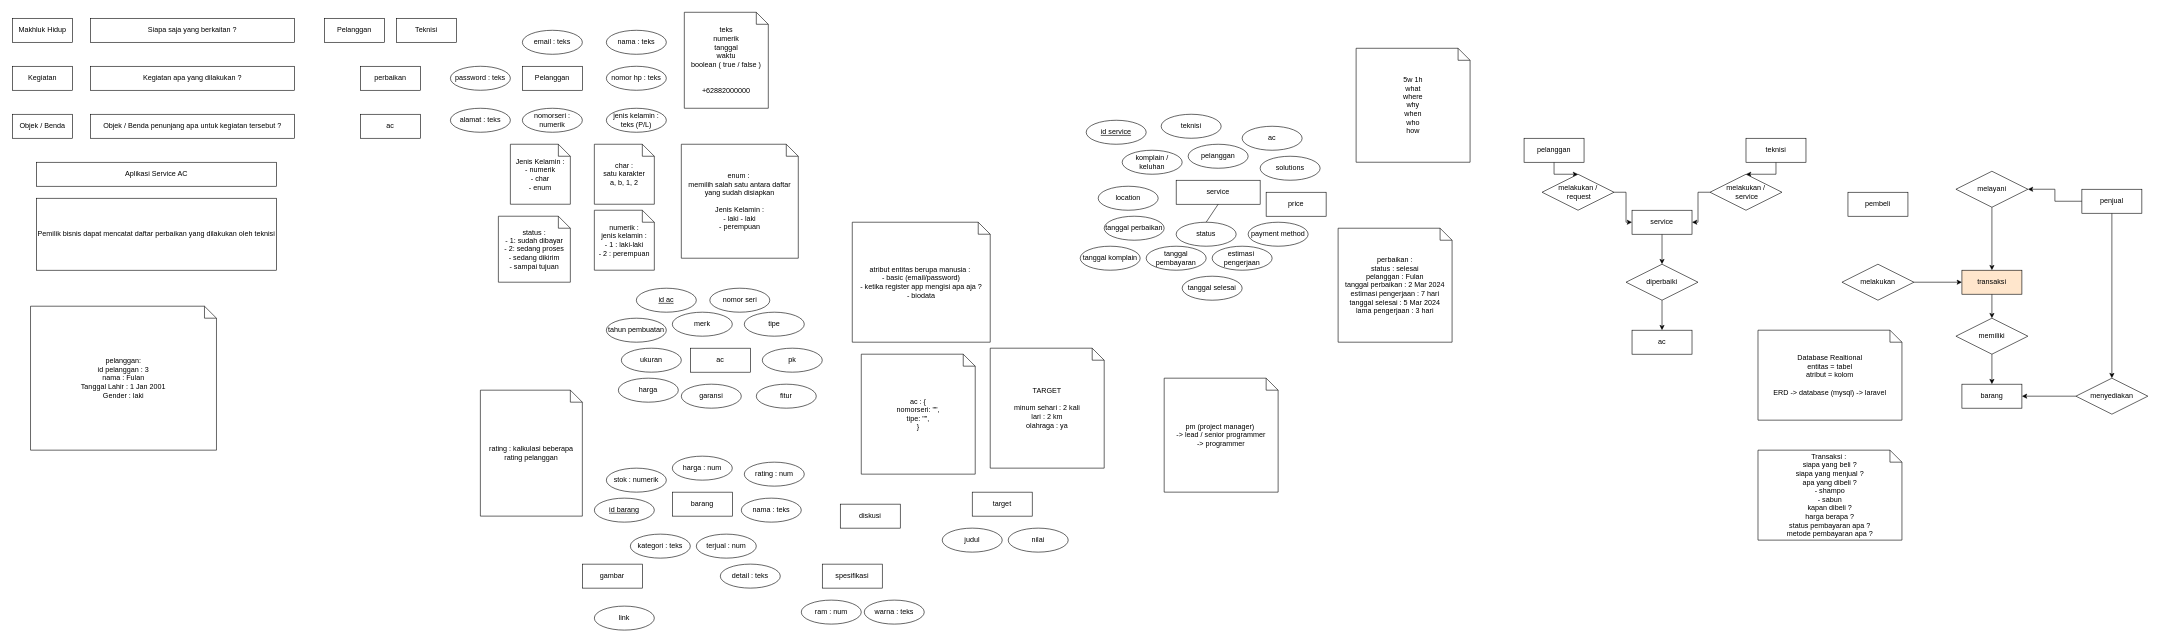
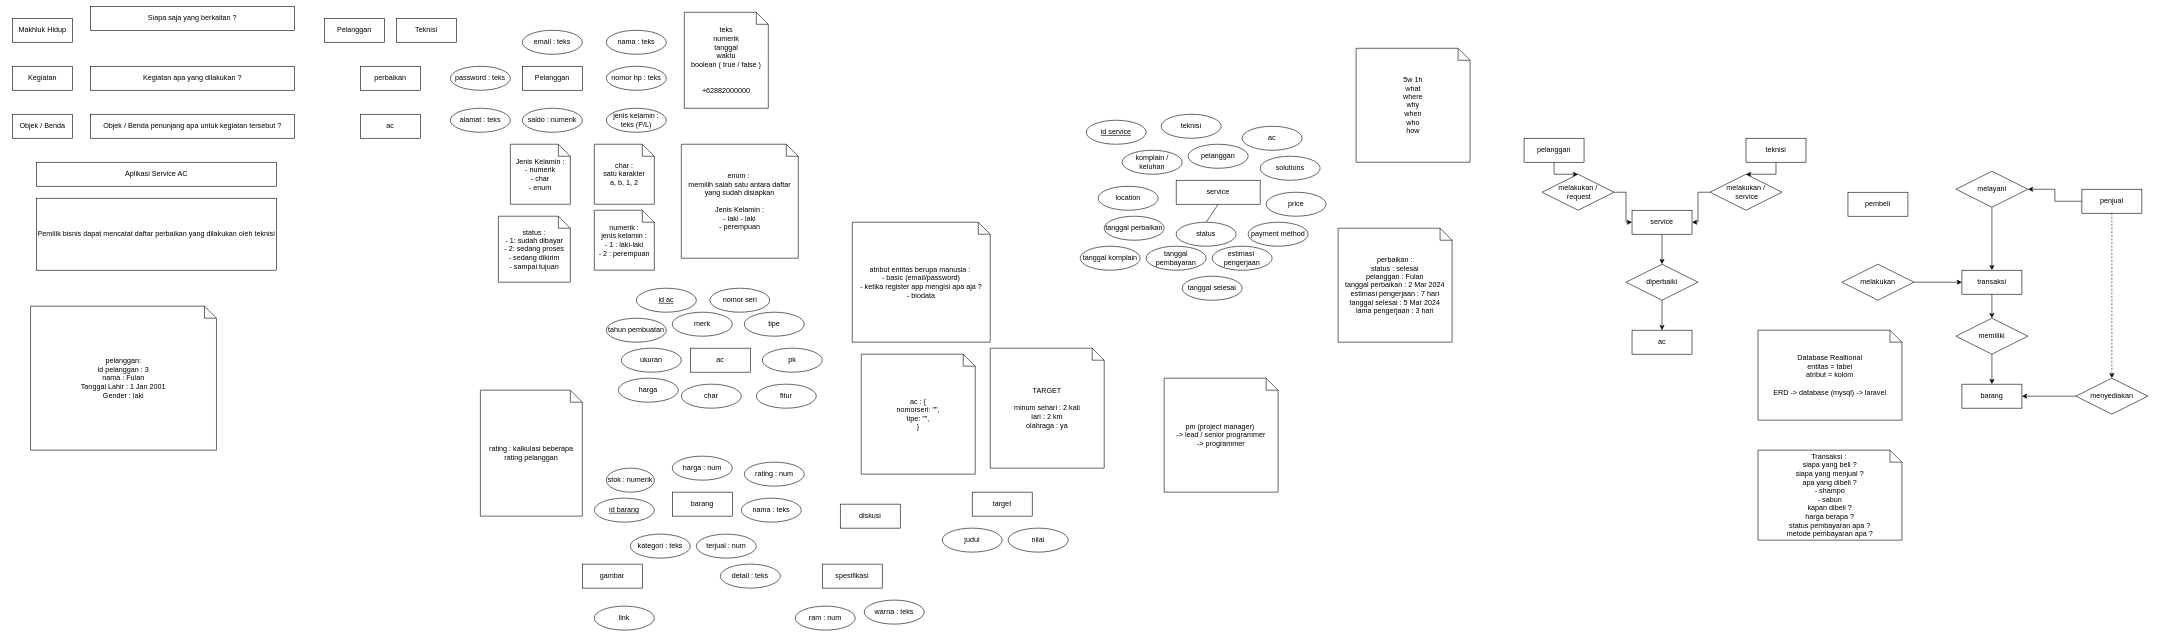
- <mxCell id="5" value="Siapa saja yang berkaitan ?" style="whiteSpace=wrap;html=1;align=center;" vertex="1" parent="1"><mxGeometry x="150" y="30" width="340" height="40" as="geometry" /></mxCell>
+ <mxCell id="5" value="Siapa saja yang berkaitan ?" style="whiteSpace=wrap;html=1;align=center;" vertex="1" parent="1"><mxGeometry x="150" y="10" width="340" height="40" as="geometry" /></mxCell>
- <mxCell id="18" value="nomorseri : numerik" style="ellipse;whiteSpace=wrap;html=1;align=center;" vertex="1" parent="1"><mxGeometry x="870" y="180" width="100" height="40" as="geometry" /></mxCell>
+ <mxCell id="18" value="saldo : numerik" style="ellipse;whiteSpace=wrap;html=1;align=center;" vertex="1" parent="1"><mxGeometry x="870" y="180" width="100" height="40" as="geometry" /></mxCell>
- <mxCell id="66" value="price" style="whiteSpace=wrap;html=1;align=center;rounded=0;" vertex="1" parent="1"><mxGeometry x="2110" y="320" width="100" height="40" as="geometry" /></mxCell>
+ <mxCell id="66" value="price" style="ellipse;whiteSpace=wrap;html=1;align=center;" vertex="1" parent="1"><mxGeometry x="2110" y="320" width="100" height="40" as="geometry" /></mxCell>
- <mxCell id="101" value="transaksi" style="whiteSpace=wrap;html=1;align=center;fillColor=#ffe6cc;" vertex="1" parent="1"><mxGeometry x="3270" y="450" width="100" height="40" as="geometry" /></mxCell>
+ <mxCell id="101" value="transaksi" style="whiteSpace=wrap;html=1;align=center;" vertex="1" parent="1"><mxGeometry x="3270" y="450" width="100" height="40" as="geometry" /></mxCell>
- <mxCell id="97" style="edgeStyle=orthogonalEdgeStyle;rounded=0;orthogonalLoop=1;jettySize=auto;html=1;" edge="1" parent="1" source="98" target="109"><mxGeometry relative="1" as="geometry" /></mxCell>
+ <mxCell id="97" style="edgeStyle=orthogonalEdgeStyle;rounded=0;orthogonalLoop=1;jettySize=auto;html=1;dashed=1;" edge="1" parent="1" source="98" target="109"><mxGeometry relative="1" as="geometry" /></mxCell>
- <mxCell id="38" value="garansi" style="ellipse;whiteSpace=wrap;html=1;align=center;" vertex="1" parent="1"><mxGeometry x="1135" y="640" width="100" height="40" as="geometry" /></mxCell>
+ <mxCell id="38" value="char" style="ellipse;whiteSpace=wrap;html=1;align=center;" vertex="1" parent="1"><mxGeometry x="1135" y="640" width="100" height="40" as="geometry" /></mxCell>
- <mxCell id="43" value="stok : numerik" style="ellipse;whiteSpace=wrap;html=1;align=center;" vertex="1" parent="1"><mxGeometry x="1010" y="780" width="100" height="40" as="geometry" /></mxCell>
+ <mxCell id="43" value="stok : numerik" style="ellipse;whiteSpace=wrap;html=1;align=center;" vertex="1" parent="1"><mxGeometry x="1010" y="780" width="80" height="40" as="geometry" /></mxCell>
- <mxCell id="50" value="ram : num" style="ellipse;whiteSpace=wrap;html=1;align=center;" vertex="1" parent="1"><mxGeometry x="1335" y="1000" width="100" height="40" as="geometry" /></mxCell>
+ <mxCell id="50" value="ram : num" style="ellipse;whiteSpace=wrap;html=1;align=center;" vertex="1" parent="1"><mxGeometry x="1325" y="1010" width="100" height="40" as="geometry" /></mxCell>
